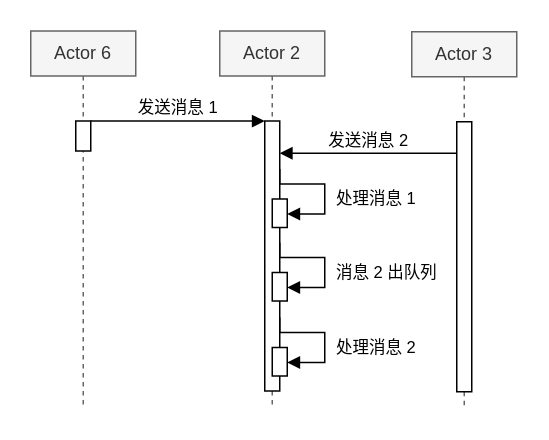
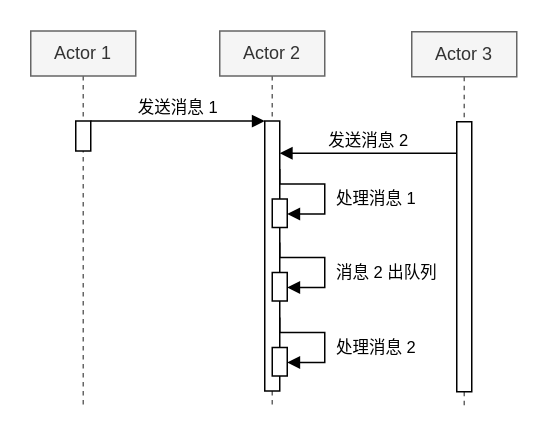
- <mxCell id="2" value="Actor 6" style="shape=umlLifeline;perimeter=lifelinePerimeter;whiteSpace=wrap;html=1;container=1;dropTarget=0;collapsible=0;recursiveResize=0;outlineConnect=0;portConstraint=eastwest;newEdgeStyle={&quot;curved&quot;:0,&quot;rounded&quot;:0};size=30;fillColor=#f5f5f5;fontColor=#333333;strokeColor=#666666;" parent="1" vertex="1"><mxGeometry x="20" y="20" width="70" height="251" as="geometry" /></mxCell>
+ <mxCell id="2" value="Actor 1" style="shape=umlLifeline;perimeter=lifelinePerimeter;whiteSpace=wrap;html=1;container=1;dropTarget=0;collapsible=0;recursiveResize=0;outlineConnect=0;portConstraint=eastwest;newEdgeStyle={&quot;curved&quot;:0,&quot;rounded&quot;:0};size=30;fillColor=#f5f5f5;fontColor=#333333;strokeColor=#666666;" parent="1" vertex="1"><mxGeometry x="20" y="20" width="70" height="251" as="geometry" /></mxCell>
